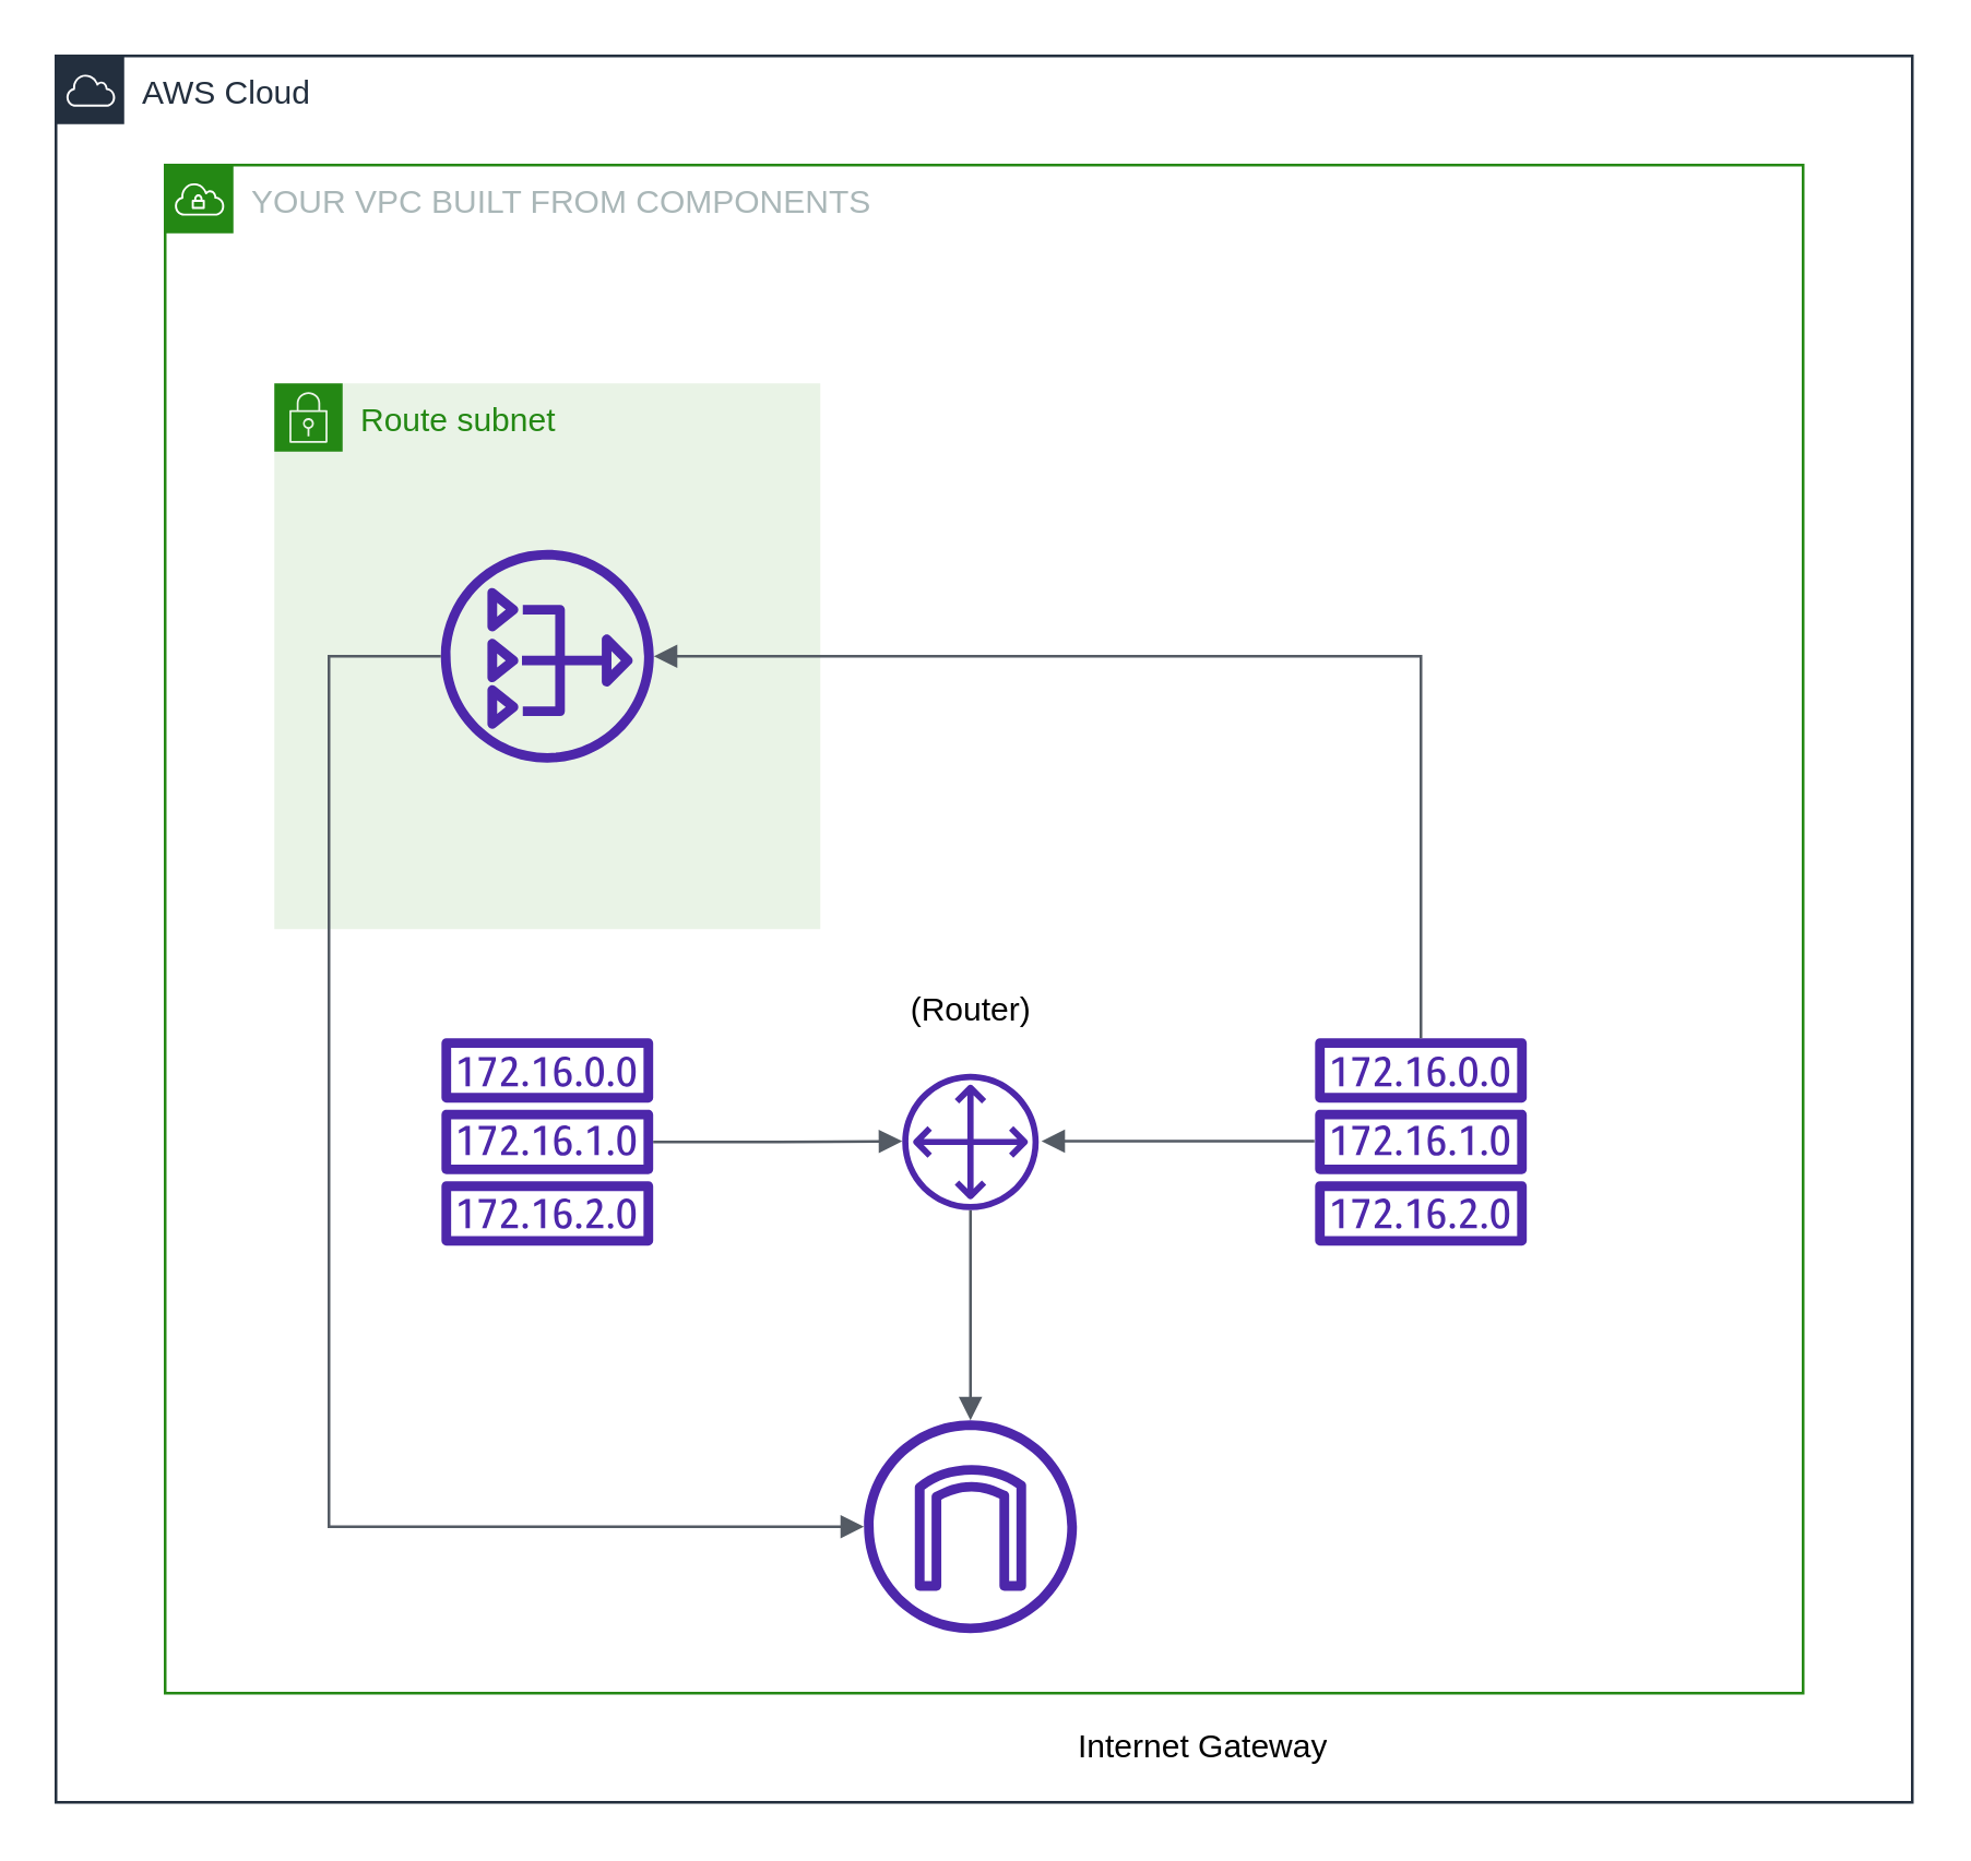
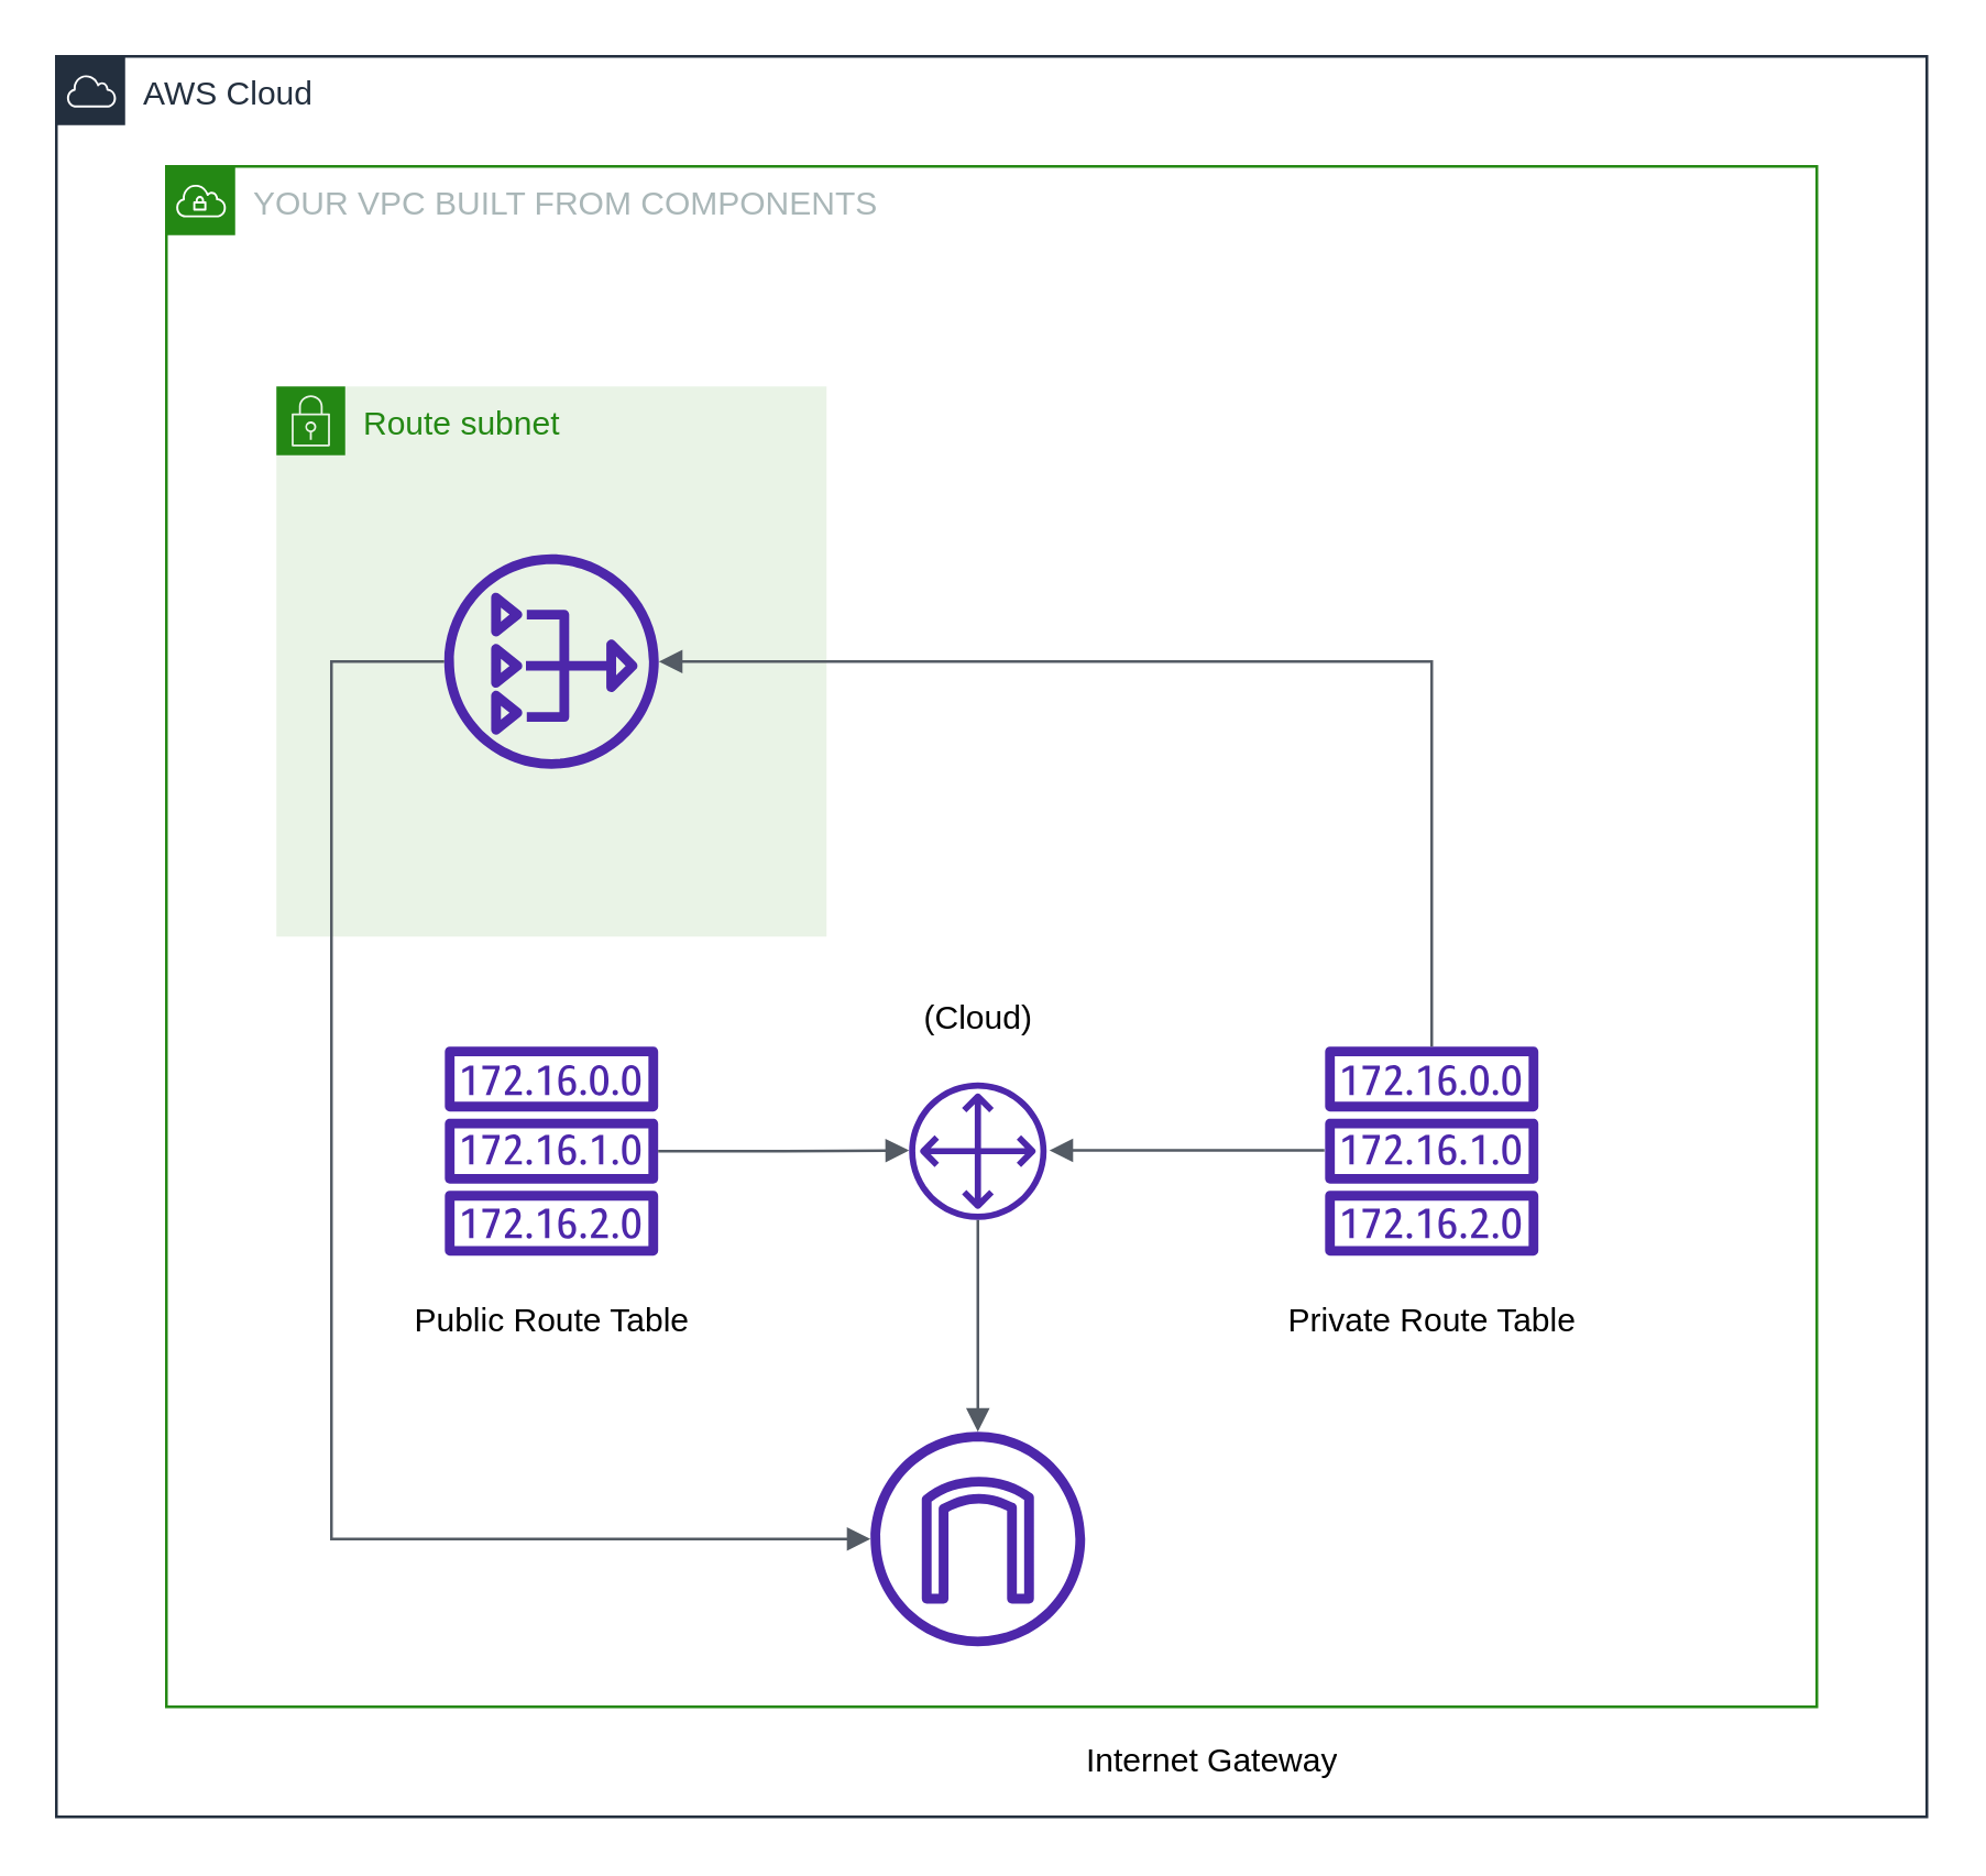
- <mxCell id="12" value="(Router)" style="text;html=1;strokeColor=none;fillColor=none;align=center;verticalAlign=middle;whiteSpace=wrap;overflow=hidden;" vertex="1" parent="3"><mxGeometry x="234.5" y="300" width="121" height="20" as="geometry" /></mxCell>
+ <mxCell id="12" value="(Cloud)" style="text;html=1;strokeColor=none;fillColor=none;align=center;verticalAlign=middle;whiteSpace=wrap;overflow=hidden;" vertex="1" parent="3"><mxGeometry x="234.5" y="300" width="121" height="20" as="geometry" /></mxCell>
+ <mxCell id="10" value="Public Route Table" style="text;html=1;strokeColor=none;fillColor=none;align=center;verticalAlign=middle;whiteSpace=wrap;overflow=hidden;" vertex="1" parent="3"><mxGeometry x="79.5" y="410" width="121" height="20" as="geometry" /></mxCell>
+ <mxCell id="11" value="Private Route Table" style="text;html=1;strokeColor=none;fillColor=none;align=center;verticalAlign=middle;whiteSpace=wrap;overflow=hidden;" vertex="1" parent="3"><mxGeometry x="399.5" y="410" width="121" height="20" as="geometry" /></mxCell>
